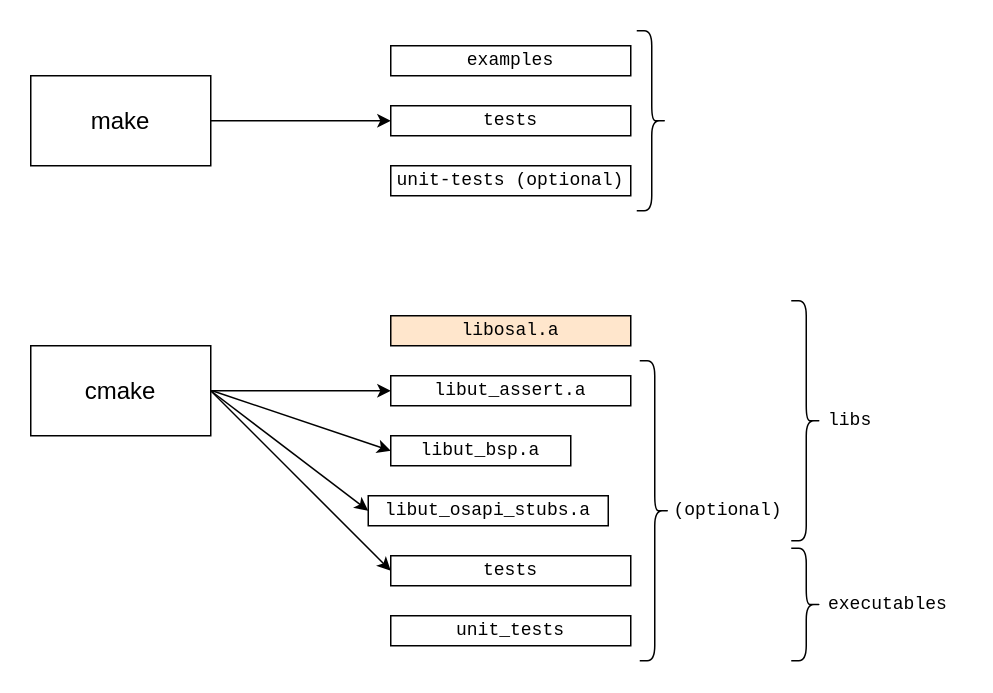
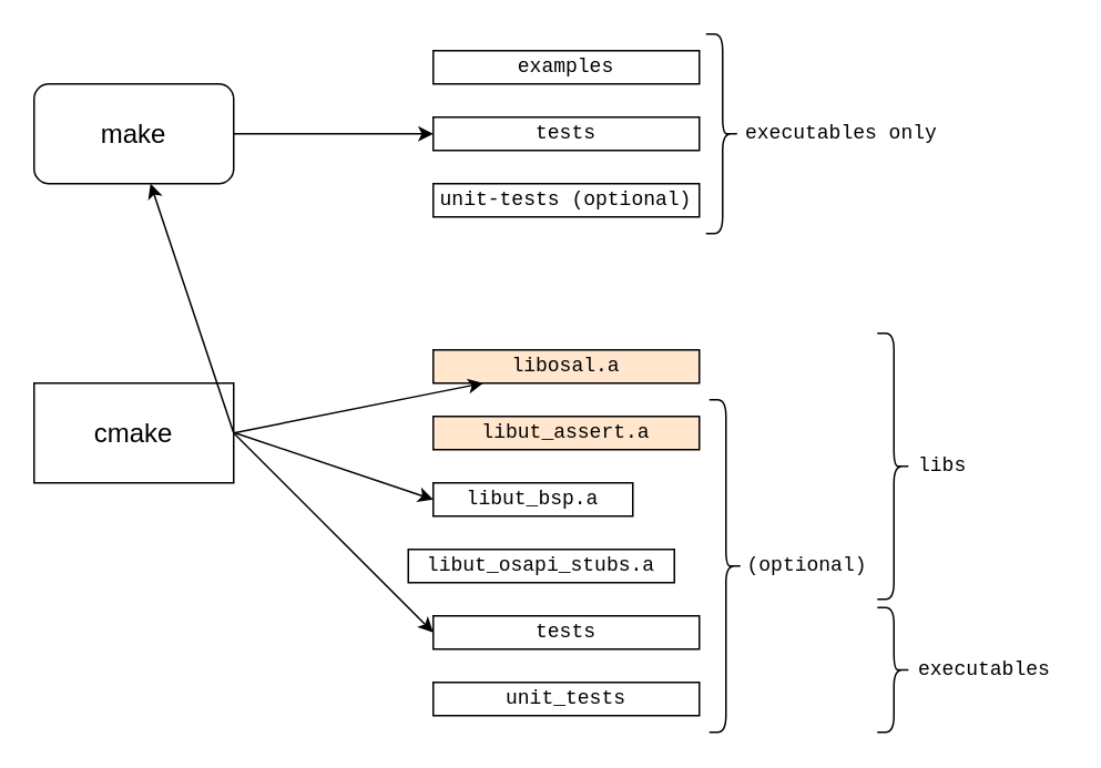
- <mxCell id="2" value="&lt;font style=&quot;font-size: 16px&quot;&gt;make&lt;/font&gt;" style="rounded=0;whiteSpace=wrap;html=1;" vertex="1" parent="1"><mxGeometry x="20" y="50" width="120" height="60" as="geometry" /></mxCell>
+ <mxCell id="2" value="&lt;font style=&quot;font-size: 16px&quot;&gt;make&lt;/font&gt;" style="whiteSpace=wrap;html=1;rounded=1;" vertex="1" parent="1"><mxGeometry x="20" y="50" width="120" height="60" as="geometry" /></mxCell>
+ <mxCell id="19" value="executables only" style="text;html=1;resizable=0;points=[];autosize=1;align=left;verticalAlign=top;spacingTop=-4;fontFamily=Courier New;" vertex="1" parent="1"><mxGeometry x="446" y="70" width="130" height="20" as="geometry" /></mxCell>
- <mxCell id="14" value="" style="endArrow=classic;html=1;strokeColor=#000000;fontFamily=Courier New;exitX=1;exitY=0.5;exitDx=0;exitDy=0;entryX=0;entryY=0.5;entryDx=0;entryDy=0;" edge="1" parent="1" source="3" target="9"><mxGeometry width="50" height="50" relative="1" as="geometry"><mxPoint x="130" y="480" as="sourcePoint" /><mxPoint x="180" y="430" as="targetPoint" /></mxGeometry></mxCell>
+ <mxCell id="14" value="" style="endArrow=classic;html=1;strokeColor=#000000;fontFamily=Courier New;exitX=1;exitY=0.5;exitDx=0;exitDy=0;" edge="1" parent="1" source="3" target="2"><mxGeometry width="50" height="50" relative="1" as="geometry"><mxPoint x="130" y="480" as="sourcePoint" /><mxPoint x="180" y="430" as="targetPoint" /></mxGeometry></mxCell>
- <mxCell id="9" value="libut_assert.a" style="rounded=0;whiteSpace=wrap;html=1;fontFamily=Courier New;" vertex="1" parent="1"><mxGeometry x="260" y="250" width="160" height="20" as="geometry" /></mxCell>
+ <mxCell id="9" value="libut_assert.a" style="rounded=0;whiteSpace=wrap;html=1;fontFamily=Courier New;fillColor=#ffe6cc;" vertex="1" parent="1"><mxGeometry x="260" y="250" width="160" height="20" as="geometry" /></mxCell>
- <mxCell id="16" value="" style="endArrow=classic;html=1;strokeColor=#000000;fontFamily=Courier New;exitX=1;exitY=0.5;exitDx=0;exitDy=0;entryX=0;entryY=0.5;entryDx=0;entryDy=0;" edge="1" parent="1" source="3" target="11"><mxGeometry width="50" height="50" relative="1" as="geometry"><mxPoint x="170" y="500" as="sourcePoint" /><mxPoint x="220" y="450" as="targetPoint" /></mxGeometry></mxCell>
+ <mxCell id="16" value="" style="endArrow=classic;html=1;strokeColor=#000000;fontFamily=Courier New;exitX=1;exitY=0.5;exitDx=0;exitDy=0;" edge="1" parent="1" source="3" target="8"><mxGeometry width="50" height="50" relative="1" as="geometry"><mxPoint x="170" y="500" as="sourcePoint" /><mxPoint x="220" y="450" as="targetPoint" /></mxGeometry></mxCell>
